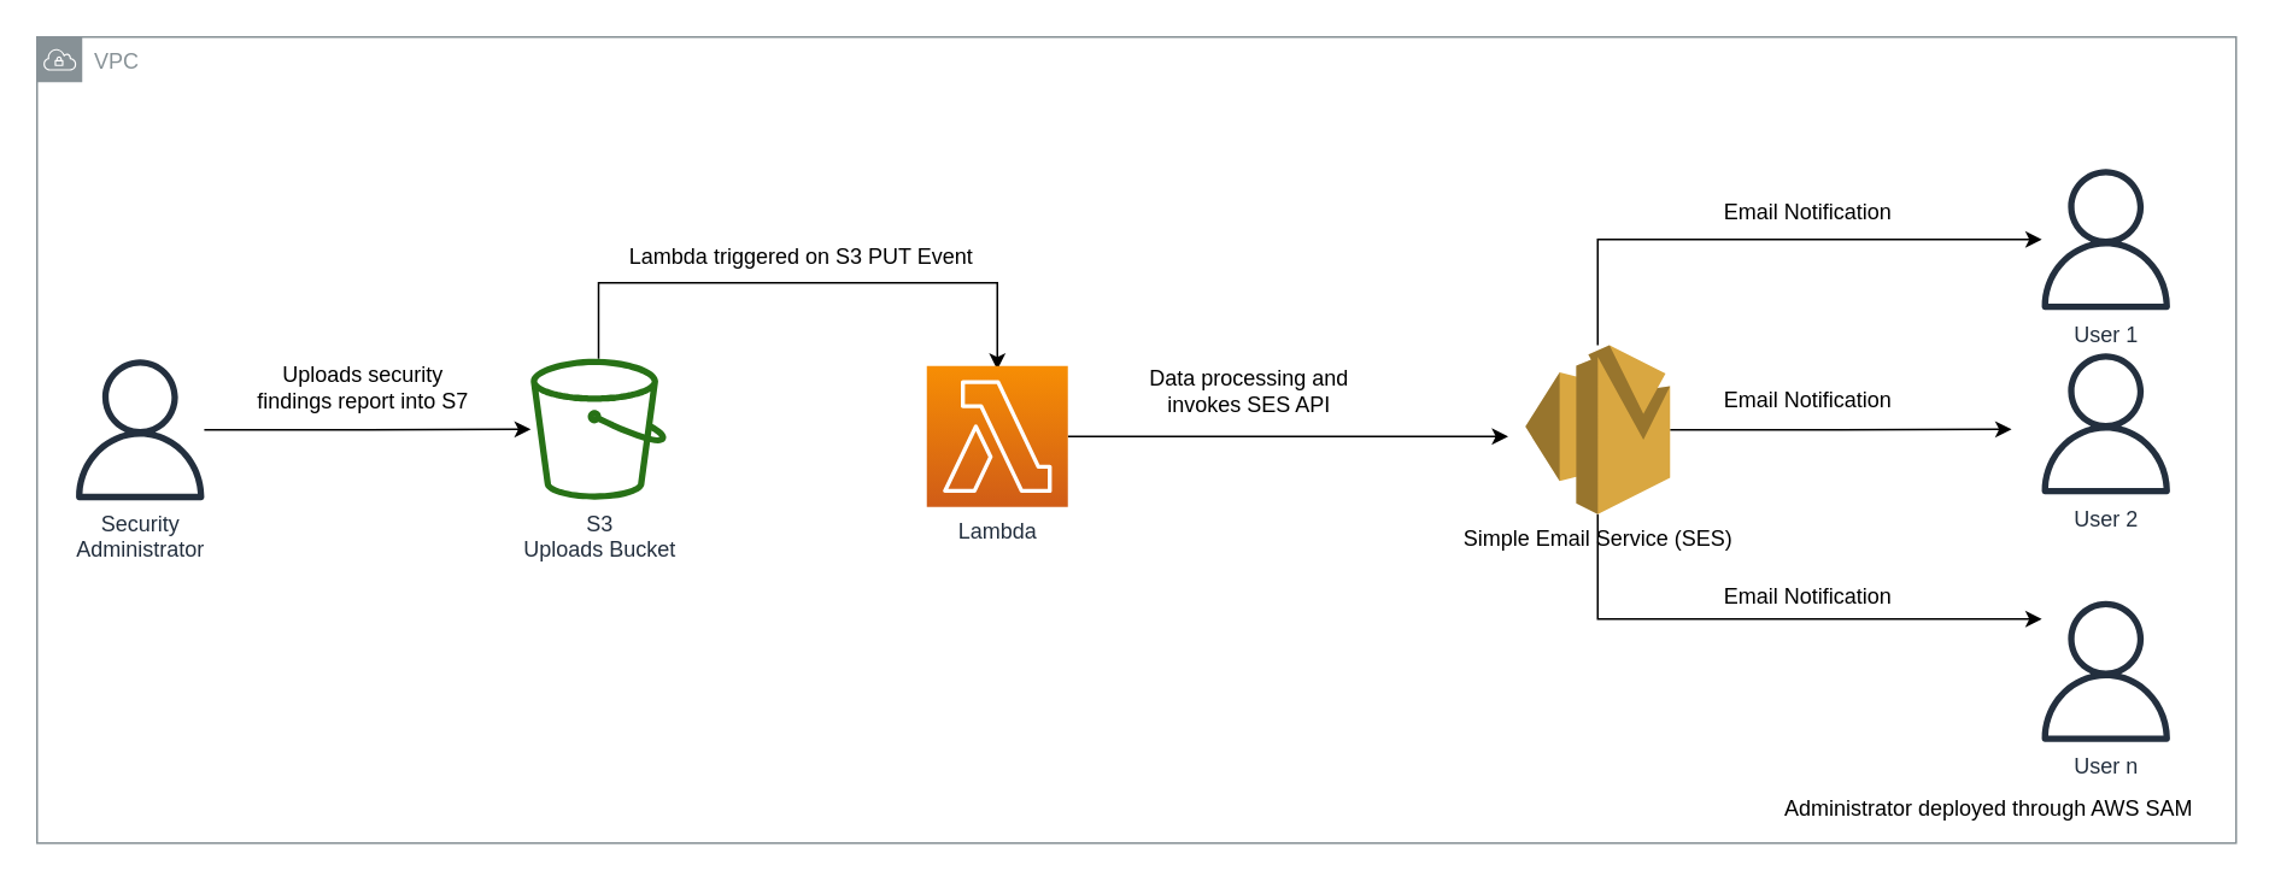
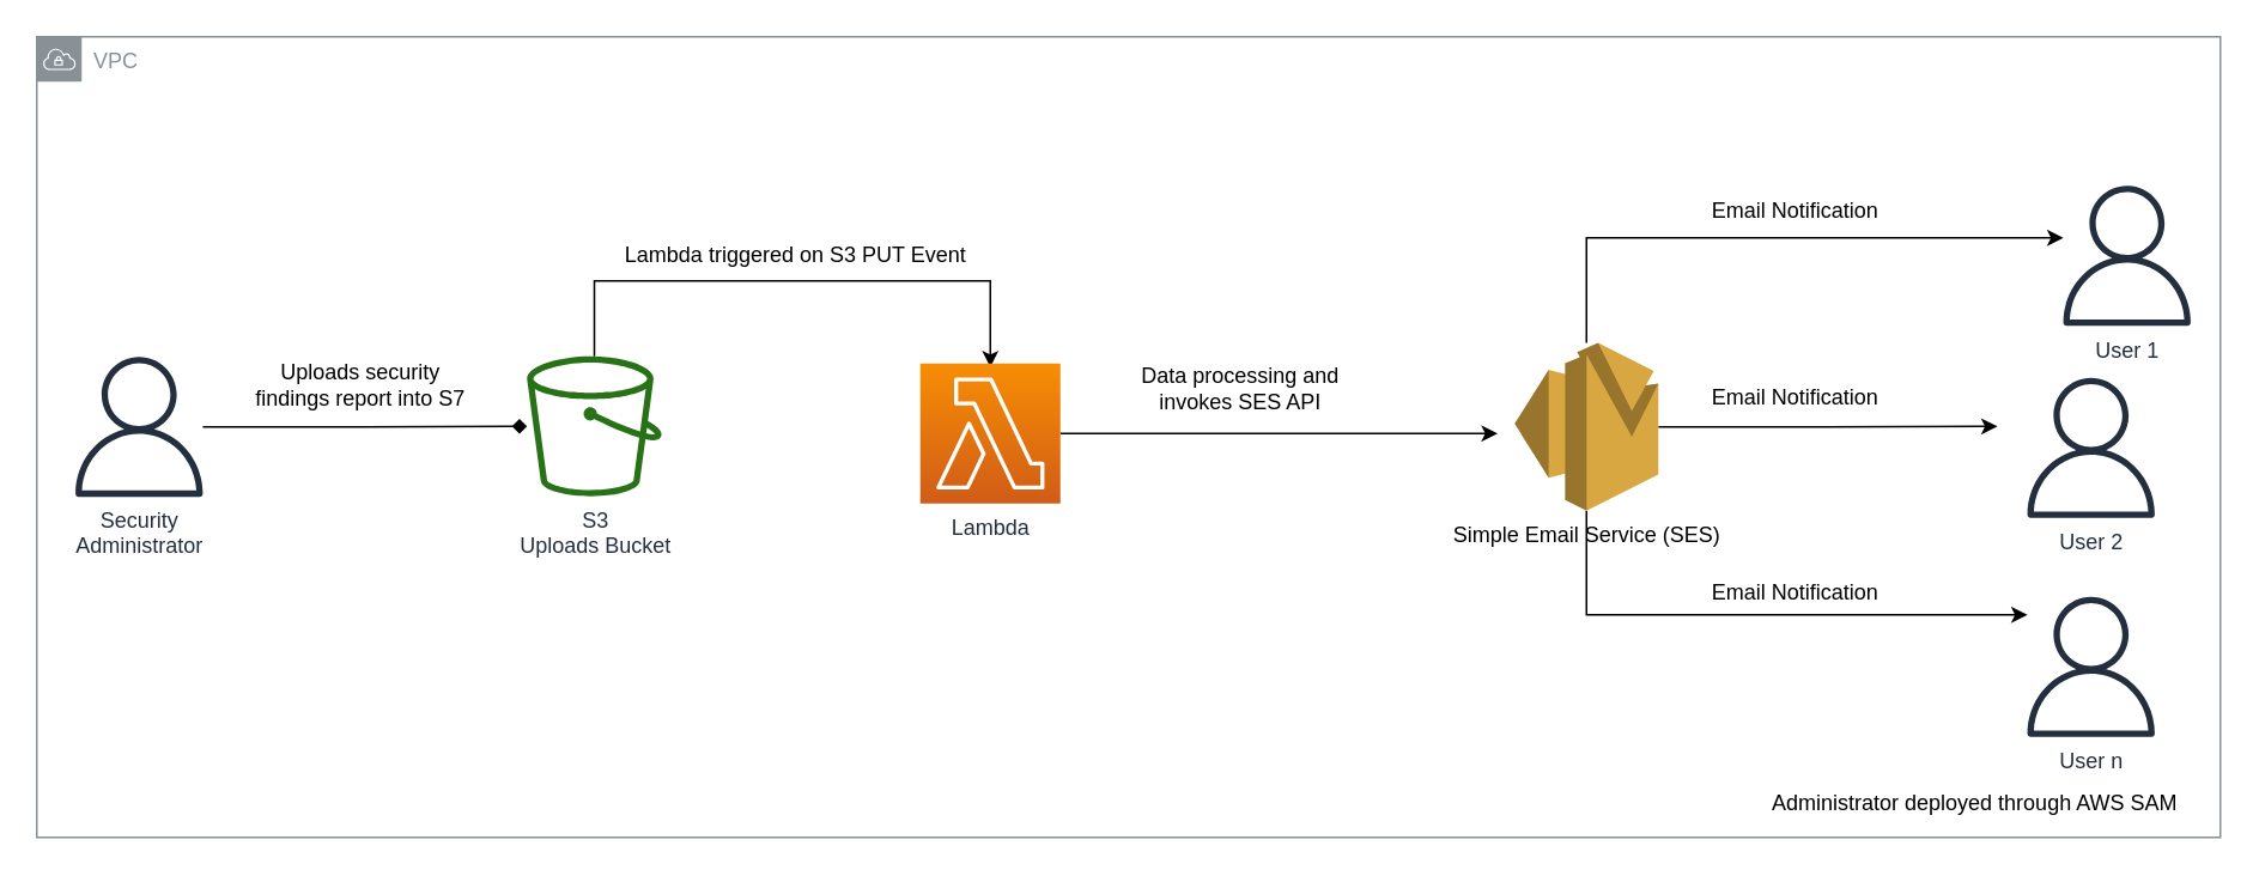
- <mxCell id="15" value="User 1" style="outlineConnect=0;fontColor=#232F3E;gradientColor=none;fillColor=#232F3E;strokeColor=none;dashed=0;verticalLabelPosition=bottom;verticalAlign=top;align=center;html=1;fontSize=12;fontStyle=0;aspect=fixed;pointerEvents=1;shape=mxgraph.aws4.user;" vertex="1" parent="1"><mxGeometry x="1125" y="93" width="78" height="78" as="geometry" /></mxCell>
+ <mxCell id="15" value="User 1" style="outlineConnect=0;fontColor=#232F3E;gradientColor=none;fillColor=#232F3E;strokeColor=none;dashed=0;verticalLabelPosition=bottom;verticalAlign=top;align=center;html=1;fontSize=12;fontStyle=0;aspect=fixed;pointerEvents=1;shape=mxgraph.aws4.user;" vertex="1" parent="1"><mxGeometry x="1145" y="103" width="78" height="78" as="geometry" /></mxCell>
- <mxCell id="16" value="User 2" style="outlineConnect=0;fontColor=#232F3E;gradientColor=none;fillColor=#232F3E;strokeColor=none;dashed=0;verticalLabelPosition=bottom;verticalAlign=top;align=center;html=1;fontSize=12;fontStyle=0;aspect=fixed;pointerEvents=1;shape=mxgraph.aws4.user;" vertex="1" parent="1"><mxGeometry x="1125" y="195" width="78" height="78" as="geometry" /></mxCell>
+ <mxCell id="16" value="User 2" style="outlineConnect=0;fontColor=#232F3E;gradientColor=none;fillColor=#232F3E;strokeColor=none;dashed=0;verticalLabelPosition=bottom;verticalAlign=top;align=center;html=1;fontSize=12;fontStyle=0;aspect=fixed;pointerEvents=1;shape=mxgraph.aws4.user;" vertex="1" parent="1"><mxGeometry x="1125" y="210" width="78" height="78" as="geometry" /></mxCell>
- <mxCell id="5" style="edgeStyle=orthogonalEdgeStyle;rounded=0;orthogonalLoop=1;jettySize=auto;html=1;" parent="1" source="6" target="4" edge="1"><mxGeometry relative="1" as="geometry" /></mxCell>
+ <mxCell id="5" style="edgeStyle=orthogonalEdgeStyle;rounded=0;orthogonalLoop=1;jettySize=auto;html=1;endArrow=diamond;" parent="1" source="6" target="4" edge="1"><mxGeometry relative="1" as="geometry" /></mxCell>
